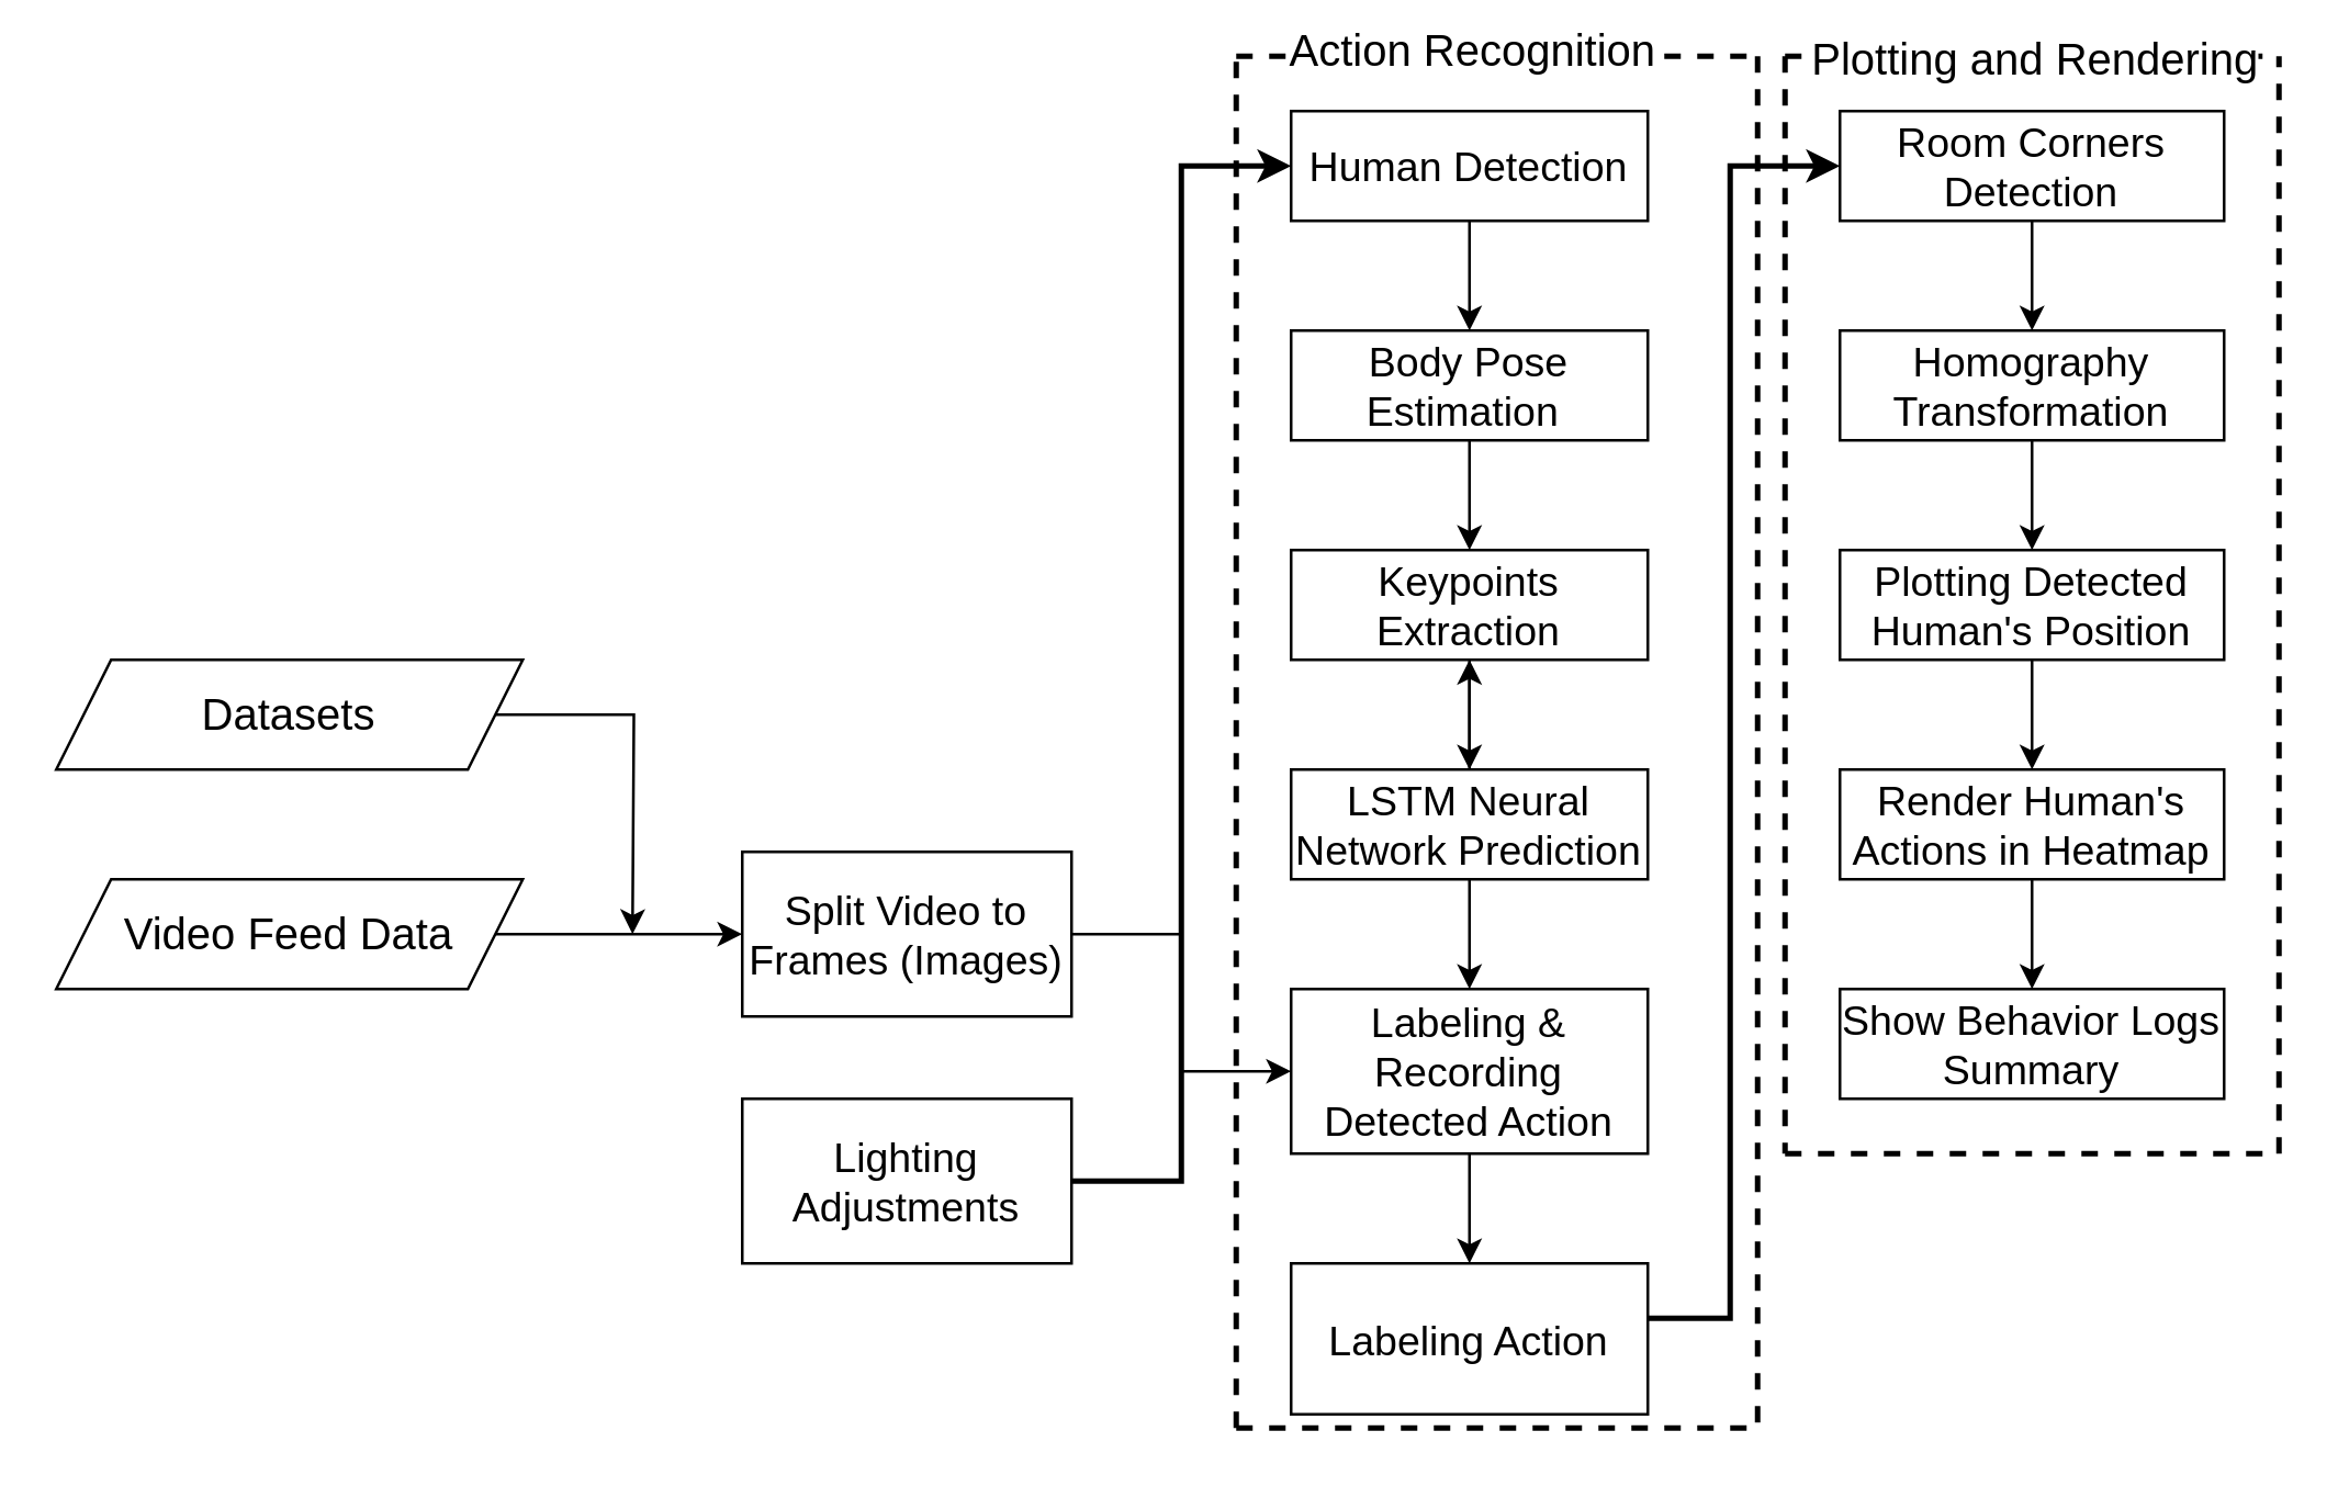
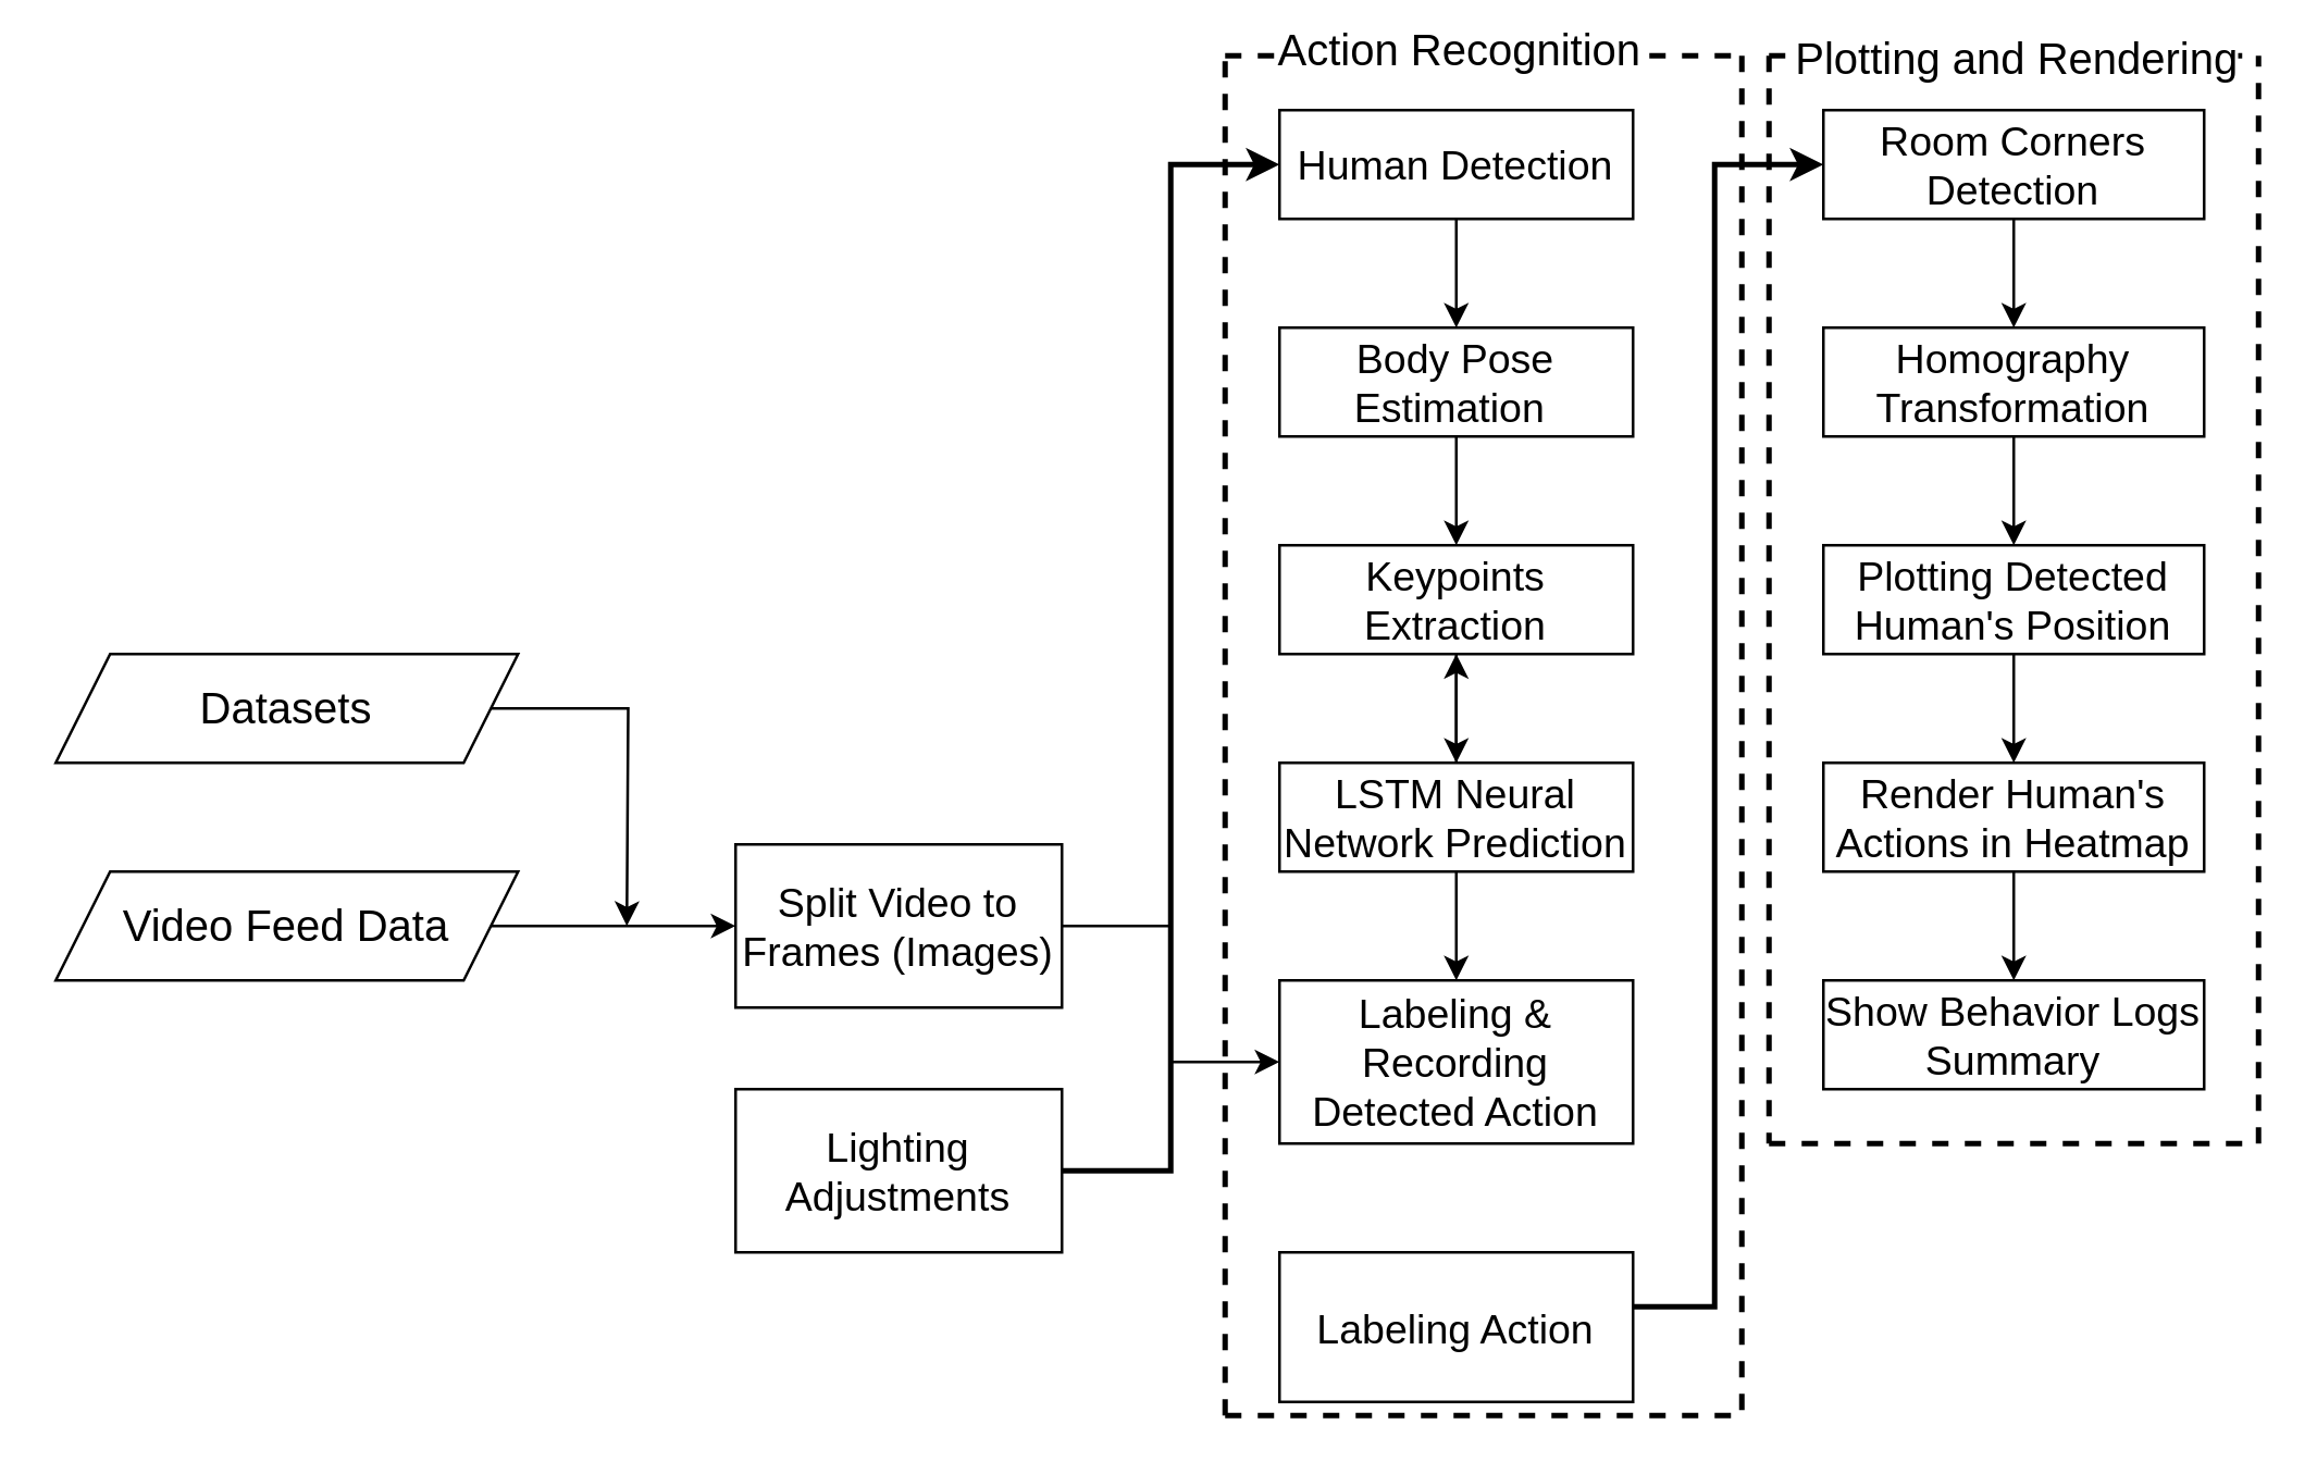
- <mxCell id="19" value="" style="edgeStyle=orthogonalEdgeStyle;rounded=0;orthogonalLoop=1;jettySize=auto;html=1;" parent="1" source="20" target="22" edge="1"><mxGeometry relative="1" as="geometry" /></mxCell>
